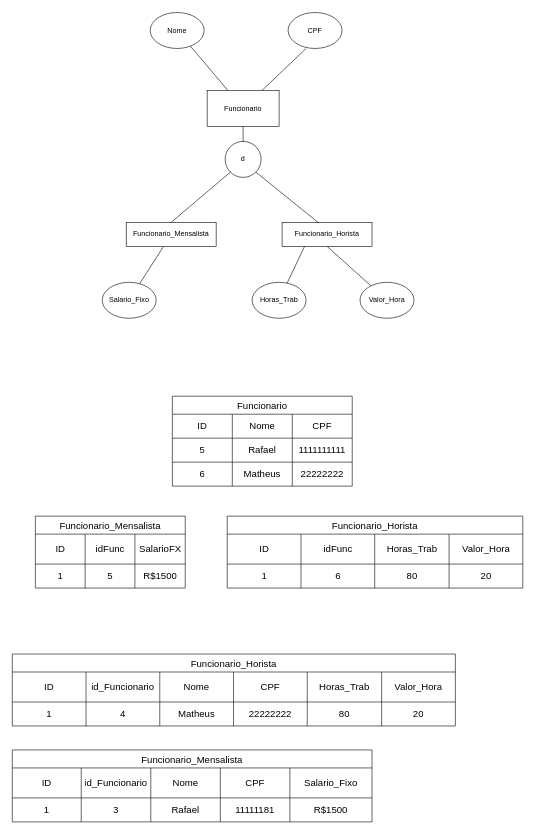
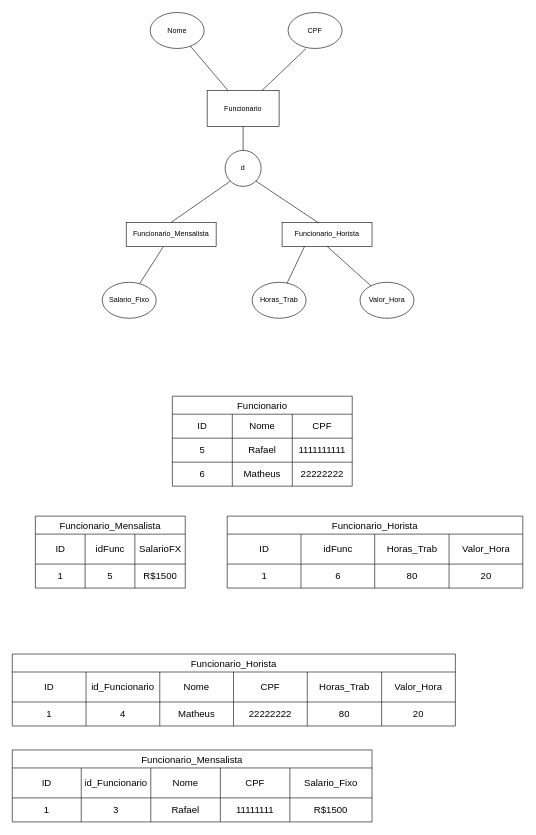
- <mxCell id="11" value="d" style="ellipse;whiteSpace=wrap;html=1;aspect=fixed;" vertex="1" parent="1"><mxGeometry x="375" y="235" width="60" height="60" as="geometry" /></mxCell>
+ <mxCell id="11" value="d" style="ellipse;whiteSpace=wrap;html=1;aspect=fixed;" vertex="1" parent="1"><mxGeometry x="375" y="250" width="60" height="60" as="geometry" /></mxCell>
- <mxCell id="63" value="11111181" style="shape=partialRectangle;html=1;whiteSpace=wrap;connectable=0;strokeColor=inherit;overflow=hidden;fillColor=none;top=0;left=0;bottom=0;right=0;pointerEvents=1;fontSize=16;" vertex="1" parent="59"><mxGeometry x="347" width="116" height="40" as="geometry"><mxRectangle width="116" height="40" as="alternateBounds" /></mxGeometry></mxCell>
+ <mxCell id="63" value="11111111" style="shape=partialRectangle;html=1;whiteSpace=wrap;connectable=0;strokeColor=inherit;overflow=hidden;fillColor=none;top=0;left=0;bottom=0;right=0;pointerEvents=1;fontSize=16;" vertex="1" parent="59"><mxGeometry x="347" width="116" height="40" as="geometry"><mxRectangle width="116" height="40" as="alternateBounds" /></mxGeometry></mxCell>
